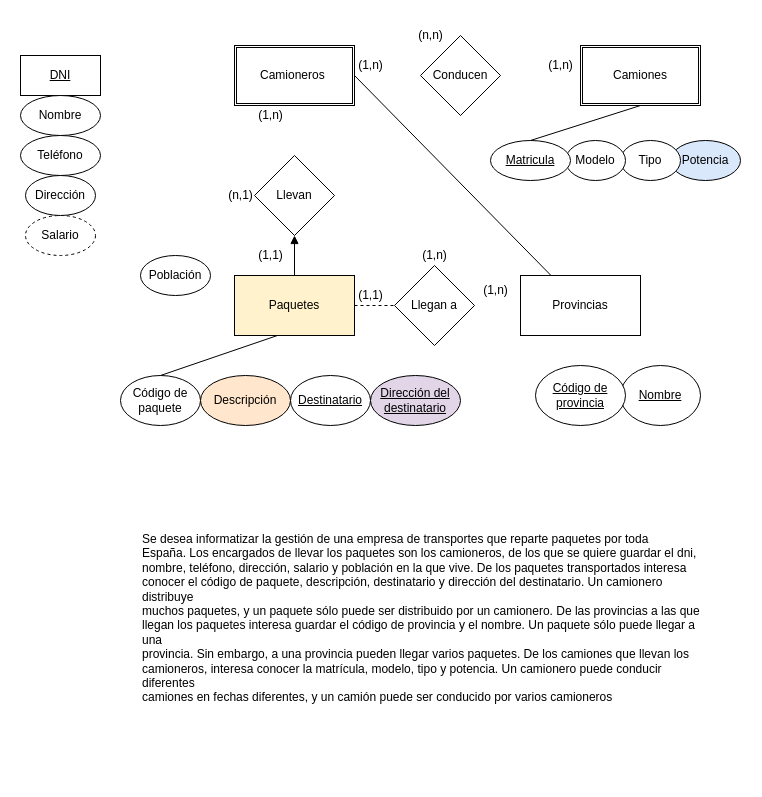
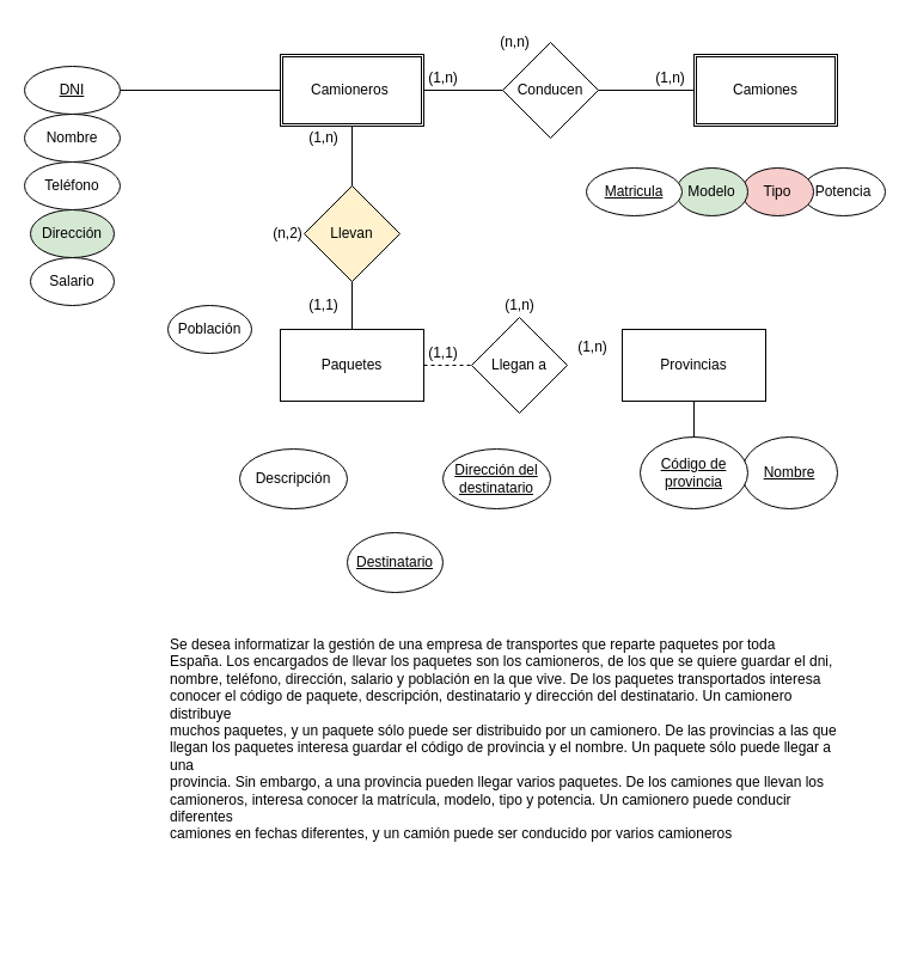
- <mxCell id="8" value="&lt;u&gt;DNI&lt;/u&gt;" style="whiteSpace=wrap;html=1;rounded=0;" vertex="1" parent="1"><mxGeometry x="20" y="55" width="80" height="40" as="geometry" /></mxCell>
+ <mxCell id="8" value="&lt;u&gt;DNI&lt;/u&gt;" style="ellipse;whiteSpace=wrap;html=1;" vertex="1" parent="1"><mxGeometry x="20" y="55" width="80" height="40" as="geometry" /></mxCell>
+ <mxCell id="14" value="" style="endArrow=none;html=1;rounded=0;entryX=0;entryY=0.5;entryDx=0;entryDy=0;exitX=1;exitY=0.5;exitDx=0;exitDy=0;" edge="1" parent="1" source="8" target="3"><mxGeometry width="50" height="50" relative="1" as="geometry"><mxPoint x="270" y="315" as="sourcePoint" /><mxPoint x="320" y="265" as="targetPoint" /></mxGeometry></mxCell>
+ <mxCell id="35" value="" style="endArrow=none;html=1;rounded=0;entryX=0;entryY=0.5;entryDx=0;entryDy=0;" edge="1" parent="1" source="32" target="33"><mxGeometry width="50" height="50" relative="1" as="geometry"><mxPoint x="370" y="295" as="sourcePoint" /><mxPoint x="420" y="245" as="targetPoint" /></mxGeometry></mxCell>
- <mxCell id="40" value="" style="endArrow=none;html=1;rounded=0;entryX=0.5;entryY=1;entryDx=0;entryDy=0;exitX=0.5;exitY=0;exitDx=0;exitDy=0;" edge="1" parent="1" source="39" target="33"><mxGeometry width="50" height="50" relative="1" as="geometry"><mxPoint x="370" y="295" as="sourcePoint" /><mxPoint x="420" y="245" as="targetPoint" /></mxGeometry></mxCell>
+ <mxCell id="6" value="" style="endArrow=none;html=1;rounded=0;entryX=0.5;entryY=1;entryDx=0;entryDy=0;" edge="1" parent="1" source="4" target="3"><mxGeometry width="50" height="50" relative="1" as="geometry"><mxPoint x="270" y="315" as="sourcePoint" /><mxPoint x="320" y="265" as="targetPoint" /></mxGeometry></mxCell>
- <mxCell id="38" value="Modelo" style="ellipse;whiteSpace=wrap;html=1;" vertex="1" parent="1"><mxGeometry x="565" y="140" width="60" height="40" as="geometry" /></mxCell>
+ <mxCell id="38" value="Modelo" style="ellipse;whiteSpace=wrap;html=1;fillColor=#d5e8d4;" vertex="1" parent="1"><mxGeometry x="565" y="140" width="60" height="40" as="geometry" /></mxCell>
- <mxCell id="37" value="Tipo" style="ellipse;whiteSpace=wrap;html=1;" vertex="1" parent="1"><mxGeometry x="620" y="140" width="60" height="40" as="geometry" /></mxCell>
+ <mxCell id="37" value="Tipo" style="ellipse;whiteSpace=wrap;html=1;fillColor=#f8cecc;" vertex="1" parent="1"><mxGeometry x="620" y="140" width="60" height="40" as="geometry" /></mxCell>
- <mxCell id="36" value="Potencia" style="ellipse;whiteSpace=wrap;html=1;fillColor=#dae8fc;" vertex="1" parent="1"><mxGeometry x="670" y="140" width="70" height="40" as="geometry" /></mxCell>
+ <mxCell id="36" value="Potencia" style="ellipse;whiteSpace=wrap;html=1;" vertex="1" parent="1"><mxGeometry x="670" y="140" width="70" height="40" as="geometry" /></mxCell>
- <mxCell id="34" value="" style="endArrow=none;html=1;rounded=0;exitX=1;exitY=0.5;exitDx=0;exitDy=0;" edge="1" parent="1" source="3" target="23"><mxGeometry width="50" height="50" relative="1" as="geometry"><mxPoint x="370" y="295" as="sourcePoint" /><mxPoint x="420" y="245" as="targetPoint" /></mxGeometry></mxCell>
+ <mxCell id="34" value="" style="endArrow=none;html=1;rounded=0;entryX=0;entryY=0.5;entryDx=0;entryDy=0;exitX=1;exitY=0.5;exitDx=0;exitDy=0;" edge="1" parent="1" source="3" target="32"><mxGeometry width="50" height="50" relative="1" as="geometry"><mxPoint x="370" y="295" as="sourcePoint" /><mxPoint x="420" y="245" as="targetPoint" /></mxGeometry></mxCell>
- <mxCell id="11" value="Dirección" style="ellipse;whiteSpace=wrap;html=1;" vertex="1" parent="1"><mxGeometry x="25" y="175" width="70" height="40" as="geometry" /></mxCell>
+ <mxCell id="11" value="Dirección" style="ellipse;whiteSpace=wrap;html=1;fillColor=#d5e8d4;" vertex="1" parent="1"><mxGeometry x="25" y="175" width="70" height="40" as="geometry" /></mxCell>
- <mxCell id="22" value="(n,1)" style="text;html=1;align=center;verticalAlign=middle;resizable=0;points=[];autosize=1;strokeColor=none;fillColor=none;" vertex="1" parent="1"><mxGeometry x="215" y="180" width="50" height="30" as="geometry" /></mxCell>
+ <mxCell id="22" value="(n,2)" style="text;html=1;align=center;verticalAlign=middle;resizable=0;points=[];autosize=1;strokeColor=none;fillColor=none;" vertex="1" parent="1"><mxGeometry x="215" y="180" width="50" height="30" as="geometry" /></mxCell>
- <mxCell id="4" value="Llevan" style="rhombus;whiteSpace=wrap;html=1;" vertex="1" parent="1"><mxGeometry x="254" y="155" width="80" height="80" as="geometry" /></mxCell>
+ <mxCell id="4" value="Llevan" style="rhombus;whiteSpace=wrap;html=1;fillColor=#fff2cc;" vertex="1" parent="1"><mxGeometry x="254" y="155" width="80" height="80" as="geometry" /></mxCell>
- <mxCell id="10" value="Salario" style="ellipse;whiteSpace=wrap;html=1;dashed=1;" vertex="1" parent="1"><mxGeometry x="25" y="215" width="70" height="40" as="geometry" /></mxCell>
+ <mxCell id="10" value="Salario" style="ellipse;whiteSpace=wrap;html=1;" vertex="1" parent="1"><mxGeometry x="25" y="215" width="70" height="40" as="geometry" /></mxCell>
- <mxCell id="7" value="" style="endArrow=block;html=1;rounded=0;entryX=0.5;entryY=1;entryDx=0;entryDy=0;exitX=0.5;exitY=0;exitDx=0;exitDy=0;" edge="1" parent="1" source="5" target="4"><mxGeometry width="50" height="50" relative="1" as="geometry"><mxPoint x="270" y="315" as="sourcePoint" /><mxPoint x="320" y="265" as="targetPoint" /></mxGeometry></mxCell>
+ <mxCell id="7" value="" style="endArrow=none;html=1;rounded=0;entryX=0.5;entryY=1;entryDx=0;entryDy=0;exitX=0.5;exitY=0;exitDx=0;exitDy=0;" edge="1" parent="1" source="5" target="4"><mxGeometry width="50" height="50" relative="1" as="geometry"><mxPoint x="270" y="315" as="sourcePoint" /><mxPoint x="320" y="265" as="targetPoint" /></mxGeometry></mxCell>
- <mxCell id="5" value="Paquetes" style="rounded=0;whiteSpace=wrap;html=1;fillColor=#fff2cc;" vertex="1" parent="1"><mxGeometry x="234" y="275" width="120" height="60" as="geometry" /></mxCell>
+ <mxCell id="5" value="Paquetes" style="rounded=0;whiteSpace=wrap;html=1;" vertex="1" parent="1"><mxGeometry x="234" y="275" width="120" height="60" as="geometry" /></mxCell>
+ <mxCell id="28" value="" style="endArrow=none;html=1;rounded=0;entryX=0.5;entryY=1;entryDx=0;entryDy=0;exitX=0.5;exitY=0;exitDx=0;exitDy=0;" edge="1" parent="1" source="27" target="23"><mxGeometry width="50" height="50" relative="1" as="geometry"><mxPoint x="370" y="535" as="sourcePoint" /><mxPoint x="420" y="485" as="targetPoint" /></mxGeometry></mxCell>
- <mxCell id="19" value="" style="endArrow=none;html=1;rounded=0;exitX=0.5;exitY=0;exitDx=0;exitDy=0;entryX=0.358;entryY=1;entryDx=0;entryDy=0;entryPerimeter=0;" edge="1" parent="1" source="16" target="5"><mxGeometry width="50" height="50" relative="1" as="geometry"><mxPoint x="270" y="315" as="sourcePoint" /><mxPoint x="320" y="265" as="targetPoint" /></mxGeometry></mxCell>
- <mxCell id="16" value="Código de paquete" style="ellipse;whiteSpace=wrap;html=1;" vertex="1" parent="1"><mxGeometry x="120" y="375" width="80" height="50" as="geometry" /></mxCell>
- <mxCell id="15" value="Descripción" style="ellipse;whiteSpace=wrap;html=1;fillColor=#ffe6cc;" vertex="1" parent="1"><mxGeometry x="200" y="375" width="90" height="50" as="geometry" /></mxCell>
+ <mxCell id="15" value="Descripción" style="ellipse;whiteSpace=wrap;html=1;" vertex="1" parent="1"><mxGeometry x="200" y="375" width="90" height="50" as="geometry" /></mxCell>
- <mxCell id="17" value="&lt;u&gt;Destinatario&lt;/u&gt;" style="ellipse;whiteSpace=wrap;html=1;" vertex="1" parent="1"><mxGeometry x="290" y="375" width="80" height="50" as="geometry" /></mxCell>
+ <mxCell id="17" value="&lt;u&gt;Destinatario&lt;/u&gt;" style="ellipse;whiteSpace=wrap;html=1;" vertex="1" parent="1"><mxGeometry x="290" y="445" width="80" height="50" as="geometry" /></mxCell>
- <mxCell id="18" value="&lt;u&gt;Dirección del destinatario&lt;/u&gt;" style="ellipse;whiteSpace=wrap;html=1;fillColor=#e1d5e7;" vertex="1" parent="1"><mxGeometry x="370" y="375" width="90" height="50" as="geometry" /></mxCell>
+ <mxCell id="18" value="&lt;u&gt;Dirección del destinatario&lt;/u&gt;" style="ellipse;whiteSpace=wrap;html=1;" vertex="1" parent="1"><mxGeometry x="370" y="375" width="90" height="50" as="geometry" /></mxCell>
